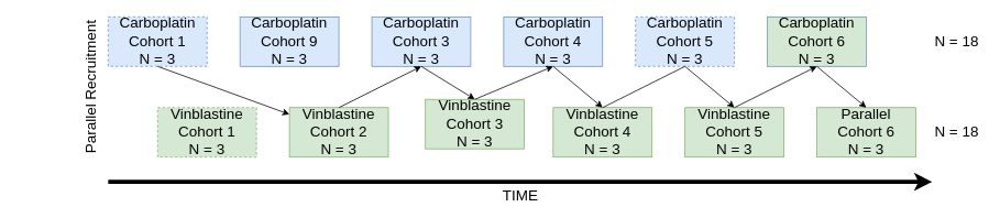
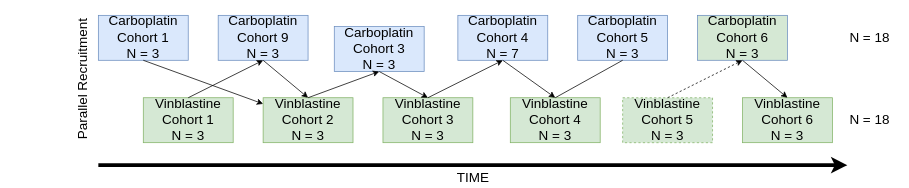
- <mxCell id="2" value="Carboplatin&lt;br style=&quot;font-size: 18px;&quot;&gt;Cohort 1&lt;br style=&quot;font-size: 18px;&quot;&gt;N = 3" style="rounded=0;whiteSpace=wrap;html=1;fillColor=#dae8fc;strokeColor=#6c8ebf;fontSize=18;dashed=1;" vertex="1" parent="1"><mxGeometry x="130" y="20" width="120" height="60" as="geometry" /></mxCell>
+ <mxCell id="2" value="Carboplatin&lt;br style=&quot;font-size: 18px;&quot;&gt;Cohort 1&lt;br style=&quot;font-size: 18px;&quot;&gt;N = 3" style="rounded=0;whiteSpace=wrap;html=1;fillColor=#dae8fc;strokeColor=#6c8ebf;fontSize=18;" vertex="1" parent="1"><mxGeometry x="130" y="20" width="120" height="60" as="geometry" /></mxCell>
- <mxCell id="6" value="Carboplatin&lt;br style=&quot;font-size: 18px;&quot;&gt;Cohort 3&lt;br style=&quot;font-size: 18px;&quot;&gt;N = 3" style="rounded=0;whiteSpace=wrap;html=1;fillColor=#dae8fc;strokeColor=#6c8ebf;fontSize=18;" vertex="1" parent="1"><mxGeometry x="450" y="20" width="120" height="60" as="geometry" /></mxCell>
+ <mxCell id="6" value="Carboplatin&lt;br style=&quot;font-size: 18px;&quot;&gt;Cohort 3&lt;br style=&quot;font-size: 18px;&quot;&gt;N = 3" style="rounded=0;whiteSpace=wrap;html=1;fillColor=#dae8fc;strokeColor=#6c8ebf;fontSize=18;" vertex="1" parent="1"><mxGeometry x="445" y="35" width="120" height="60" as="geometry" /></mxCell>
- <mxCell id="7" value="Carboplatin&lt;br style=&quot;font-size: 18px;&quot;&gt;Cohort 4&lt;br style=&quot;font-size: 18px;&quot;&gt;N = 3" style="rounded=0;whiteSpace=wrap;html=1;fillColor=#dae8fc;strokeColor=#6c8ebf;fontSize=18;" vertex="1" parent="1"><mxGeometry x="610" y="20" width="120" height="60" as="geometry" /></mxCell>
+ <mxCell id="7" value="Carboplatin&lt;br style=&quot;font-size: 18px;&quot;&gt;Cohort 4&lt;br style=&quot;font-size: 18px;&quot;&gt;N = 7" style="rounded=0;whiteSpace=wrap;html=1;fillColor=#dae8fc;strokeColor=#6c8ebf;fontSize=18;" vertex="1" parent="1"><mxGeometry x="610" y="20" width="120" height="60" as="geometry" /></mxCell>
- <mxCell id="8" value="Carboplatin&lt;br style=&quot;font-size: 18px;&quot;&gt;Cohort 5&lt;br style=&quot;font-size: 18px;&quot;&gt;N = 3" style="rounded=0;whiteSpace=wrap;html=1;fillColor=#dae8fc;strokeColor=#6c8ebf;fontSize=18;dashed=1;" vertex="1" parent="1"><mxGeometry x="770" y="20" width="120" height="60" as="geometry" /></mxCell>
+ <mxCell id="8" value="Carboplatin&lt;br style=&quot;font-size: 18px;&quot;&gt;Cohort 5&lt;br style=&quot;font-size: 18px;&quot;&gt;N = 3" style="rounded=0;whiteSpace=wrap;html=1;fillColor=#dae8fc;strokeColor=#6c8ebf;fontSize=18;" vertex="1" parent="1"><mxGeometry x="770" y="20" width="120" height="60" as="geometry" /></mxCell>
+ <mxCell id="16" value="" style="endArrow=classic;html=1;rounded=0;exitX=0.5;exitY=1;exitDx=0;exitDy=0;entryX=0.5;entryY=0;entryDx=0;entryDy=0;" edge="1" parent="1" source="5" target="10"><mxGeometry width="50" height="50" relative="1" as="geometry"><mxPoint x="360" y="130" as="sourcePoint" /><mxPoint x="410" y="80" as="targetPoint" /></mxGeometry></mxCell>
- <mxCell id="22" value="" style="endArrow=classic;html=1;rounded=0;exitX=0.5;exitY=1;exitDx=0;exitDy=0;entryX=0.5;entryY=0;entryDx=0;entryDy=0;" edge="1" parent="1" source="8" target="13"><mxGeometry width="50" height="50" relative="1" as="geometry"><mxPoint x="610" y="130" as="sourcePoint" /><mxPoint x="660" y="80" as="targetPoint" /></mxGeometry></mxCell>
+ <mxCell id="15" value="" style="endArrow=classic;html=1;rounded=0;exitX=0.5;exitY=0;exitDx=0;exitDy=0;entryX=0.5;entryY=1;entryDx=0;entryDy=0;" edge="1" parent="1" source="3" target="5"><mxGeometry width="50" height="50" relative="1" as="geometry"><mxPoint x="360" y="130" as="sourcePoint" /><mxPoint x="410" y="80" as="targetPoint" /></mxGeometry></mxCell>
- <mxCell id="23" value="" style="endArrow=classic;html=1;rounded=0;exitX=0.5;exitY=0;exitDx=0;exitDy=0;entryX=0.5;entryY=1;entryDx=0;entryDy=0;" edge="1" parent="1" source="13" target="9"><mxGeometry width="50" height="50" relative="1" as="geometry"><mxPoint x="810" y="130" as="sourcePoint" /><mxPoint x="860" y="80" as="targetPoint" /></mxGeometry></mxCell>
+ <mxCell id="23" value="" style="endArrow=classic;html=1;rounded=0;exitX=0.5;exitY=0;exitDx=0;exitDy=0;entryX=0.5;entryY=1;entryDx=0;entryDy=0;dashed=1;" edge="1" parent="1" source="13" target="9"><mxGeometry width="50" height="50" relative="1" as="geometry"><mxPoint x="810" y="130" as="sourcePoint" /><mxPoint x="860" y="80" as="targetPoint" /></mxGeometry></mxCell>
- <mxCell id="11" value="Vinblastine&lt;br style=&quot;font-size: 18px;&quot;&gt;Cohort 3&lt;br style=&quot;font-size: 18px;&quot;&gt;N = 3" style="rounded=0;whiteSpace=wrap;html=1;fillColor=#d5e8d4;strokeColor=#82b366;fontSize=18;" vertex="1" parent="1"><mxGeometry x="515" y="120" width="120" height="60" as="geometry" /></mxCell>
+ <mxCell id="11" value="Vinblastine&lt;br style=&quot;font-size: 18px;&quot;&gt;Cohort 3&lt;br style=&quot;font-size: 18px;&quot;&gt;N = 3" style="rounded=0;whiteSpace=wrap;html=1;fillColor=#d5e8d4;strokeColor=#82b366;fontSize=18;" vertex="1" parent="1"><mxGeometry x="510" y="130" width="120" height="60" as="geometry" /></mxCell>
- <mxCell id="3" value="Vinblastine&lt;br style=&quot;font-size: 18px;&quot;&gt;Cohort 1&lt;br style=&quot;font-size: 18px;&quot;&gt;N = 3" style="rounded=0;whiteSpace=wrap;html=1;fillColor=#d5e8d4;strokeColor=#82b366;fontSize=18;dashed=1;" vertex="1" parent="1"><mxGeometry x="190" y="130" width="120" height="60" as="geometry" /></mxCell>
+ <mxCell id="3" value="Vinblastine&lt;br style=&quot;font-size: 18px;&quot;&gt;Cohort 1&lt;br style=&quot;font-size: 18px;&quot;&gt;N = 3" style="rounded=0;whiteSpace=wrap;html=1;fillColor=#d5e8d4;strokeColor=#82b366;fontSize=18;" vertex="1" parent="1"><mxGeometry x="190" y="130" width="120" height="60" as="geometry" /></mxCell>
- <mxCell id="12" value="Vinblastine&lt;br style=&quot;font-size: 18px;&quot;&gt;Cohort 4&lt;br style=&quot;font-size: 18px;&quot;&gt;N = 3" style="rounded=0;whiteSpace=wrap;html=1;fillColor=#d5e8d4;strokeColor=#82b366;fontSize=18;" vertex="1" parent="1"><mxGeometry x="670" y="130" width="120" height="60" as="geometry" /></mxCell>
+ <mxCell id="12" value="Vinblastine&lt;br style=&quot;font-size: 18px;&quot;&gt;Cohort 4&lt;br style=&quot;font-size: 18px;&quot;&gt;N = 3" style="rounded=0;whiteSpace=wrap;html=1;fillColor=#d5e8d4;strokeColor=#82b366;fontSize=18;" vertex="1" parent="1"><mxGeometry x="680" y="130" width="120" height="60" as="geometry" /></mxCell>
- <mxCell id="13" value="Vinblastine&lt;br style=&quot;font-size: 18px;&quot;&gt;Cohort 5&lt;br&gt;N = 3" style="rounded=0;whiteSpace=wrap;html=1;fillColor=#d5e8d4;strokeColor=#82b366;fontSize=18;" vertex="1" parent="1"><mxGeometry x="830" y="130" width="120" height="60" as="geometry" /></mxCell>
+ <mxCell id="13" value="Vinblastine&lt;br style=&quot;font-size: 18px;&quot;&gt;Cohort 5&lt;br&gt;N = 3" style="rounded=0;whiteSpace=wrap;html=1;fillColor=#d5e8d4;strokeColor=#82b366;fontSize=18;dashed=1;" vertex="1" parent="1"><mxGeometry x="830" y="130" width="120" height="60" as="geometry" /></mxCell>
- <mxCell id="14" value="Parallel&lt;br style=&quot;font-size: 18px;&quot;&gt;Cohort 6&lt;br style=&quot;font-size: 18px;&quot;&gt;N = 3" style="rounded=0;whiteSpace=wrap;html=1;fillColor=#d5e8d4;strokeColor=#82b366;fontSize=18;" vertex="1" parent="1"><mxGeometry x="990" y="130" width="120" height="60" as="geometry" /></mxCell>
+ <mxCell id="14" value="Vinblastine&lt;br style=&quot;font-size: 18px;&quot;&gt;Cohort 6&lt;br style=&quot;font-size: 18px;&quot;&gt;N = 3" style="rounded=0;whiteSpace=wrap;html=1;fillColor=#d5e8d4;strokeColor=#82b366;fontSize=18;" vertex="1" parent="1"><mxGeometry x="990" y="130" width="120" height="60" as="geometry" /></mxCell>
